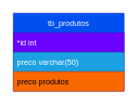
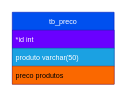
- <mxCell id="2" value="tb_produtos" style="swimlane;fontStyle=0;childLayout=stackLayout;horizontal=1;startSize=30;horizontalStack=0;resizeParent=1;resizeParentMax=0;resizeLast=0;collapsible=1;marginBottom=0;fillColor=#0050ef;fontColor=#ffffff;strokeColor=#001DBC;fontFamily=Helvetica;" vertex="1" parent="1"><mxGeometry x="20" y="20" width="170" height="120" as="geometry"><mxRectangle x="170" y="150" width="100" height="30" as="alternateBounds" /></mxGeometry></mxCell>
+ <mxCell id="2" value="tb_preco" style="swimlane;fontStyle=0;childLayout=stackLayout;horizontal=1;startSize=30;horizontalStack=0;resizeParent=1;resizeParentMax=0;resizeLast=0;collapsible=1;marginBottom=0;fillColor=#0050ef;fontColor=#ffffff;strokeColor=#001DBC;fontFamily=Helvetica;" vertex="1" parent="1"><mxGeometry x="20" y="20" width="170" height="120" as="geometry"><mxRectangle x="170" y="150" width="100" height="30" as="alternateBounds" /></mxGeometry></mxCell>
- <mxCell id="4" value="preco varchar(50)" style="text;strokeColor=#006EAF;fillColor=#1ba1e2;align=left;verticalAlign=middle;spacingLeft=4;spacingRight=4;overflow=hidden;points=[[0,0.5],[1,0.5]];portConstraint=eastwest;rotatable=0;fontColor=#ffffff;" vertex="1" parent="2"><mxGeometry y="60" width="170" height="30" as="geometry" /></mxCell>
+ <mxCell id="4" value="produto varchar(50)" style="text;strokeColor=#006EAF;fillColor=#1ba1e2;align=left;verticalAlign=middle;spacingLeft=4;spacingRight=4;overflow=hidden;points=[[0,0.5],[1,0.5]];portConstraint=eastwest;rotatable=0;fontColor=#ffffff;" vertex="1" parent="2"><mxGeometry y="60" width="170" height="30" as="geometry" /></mxCell>
